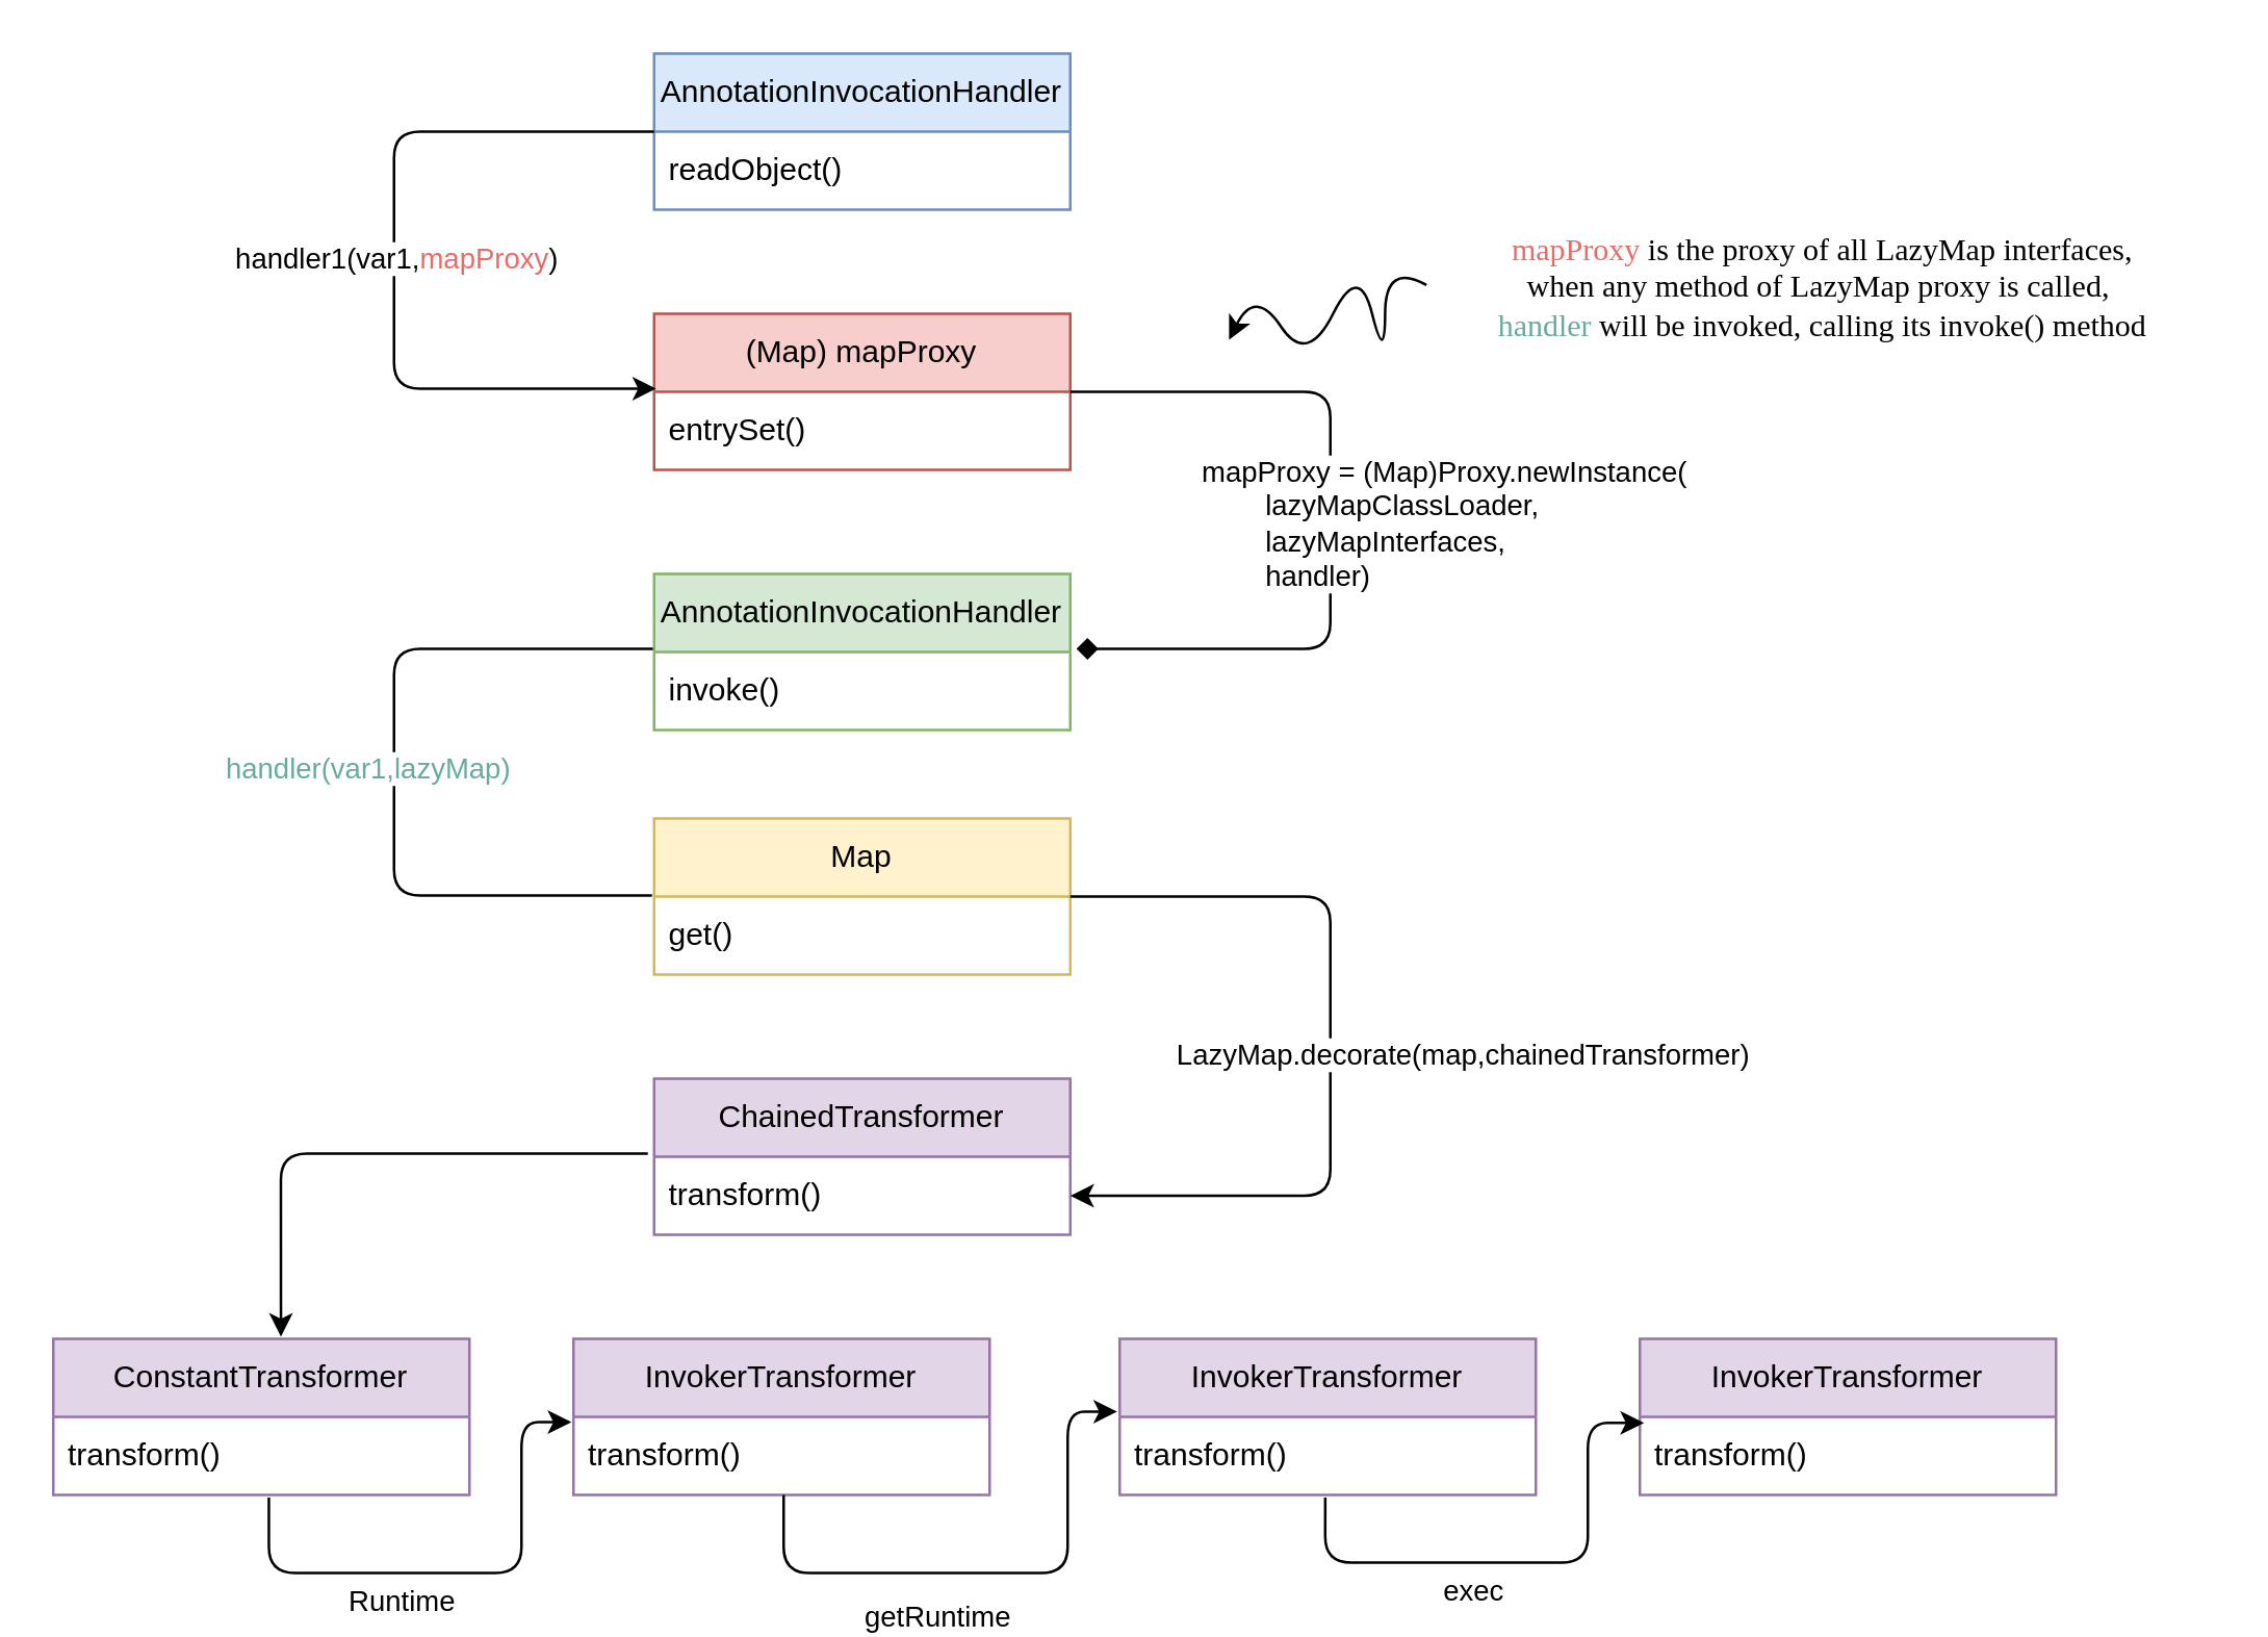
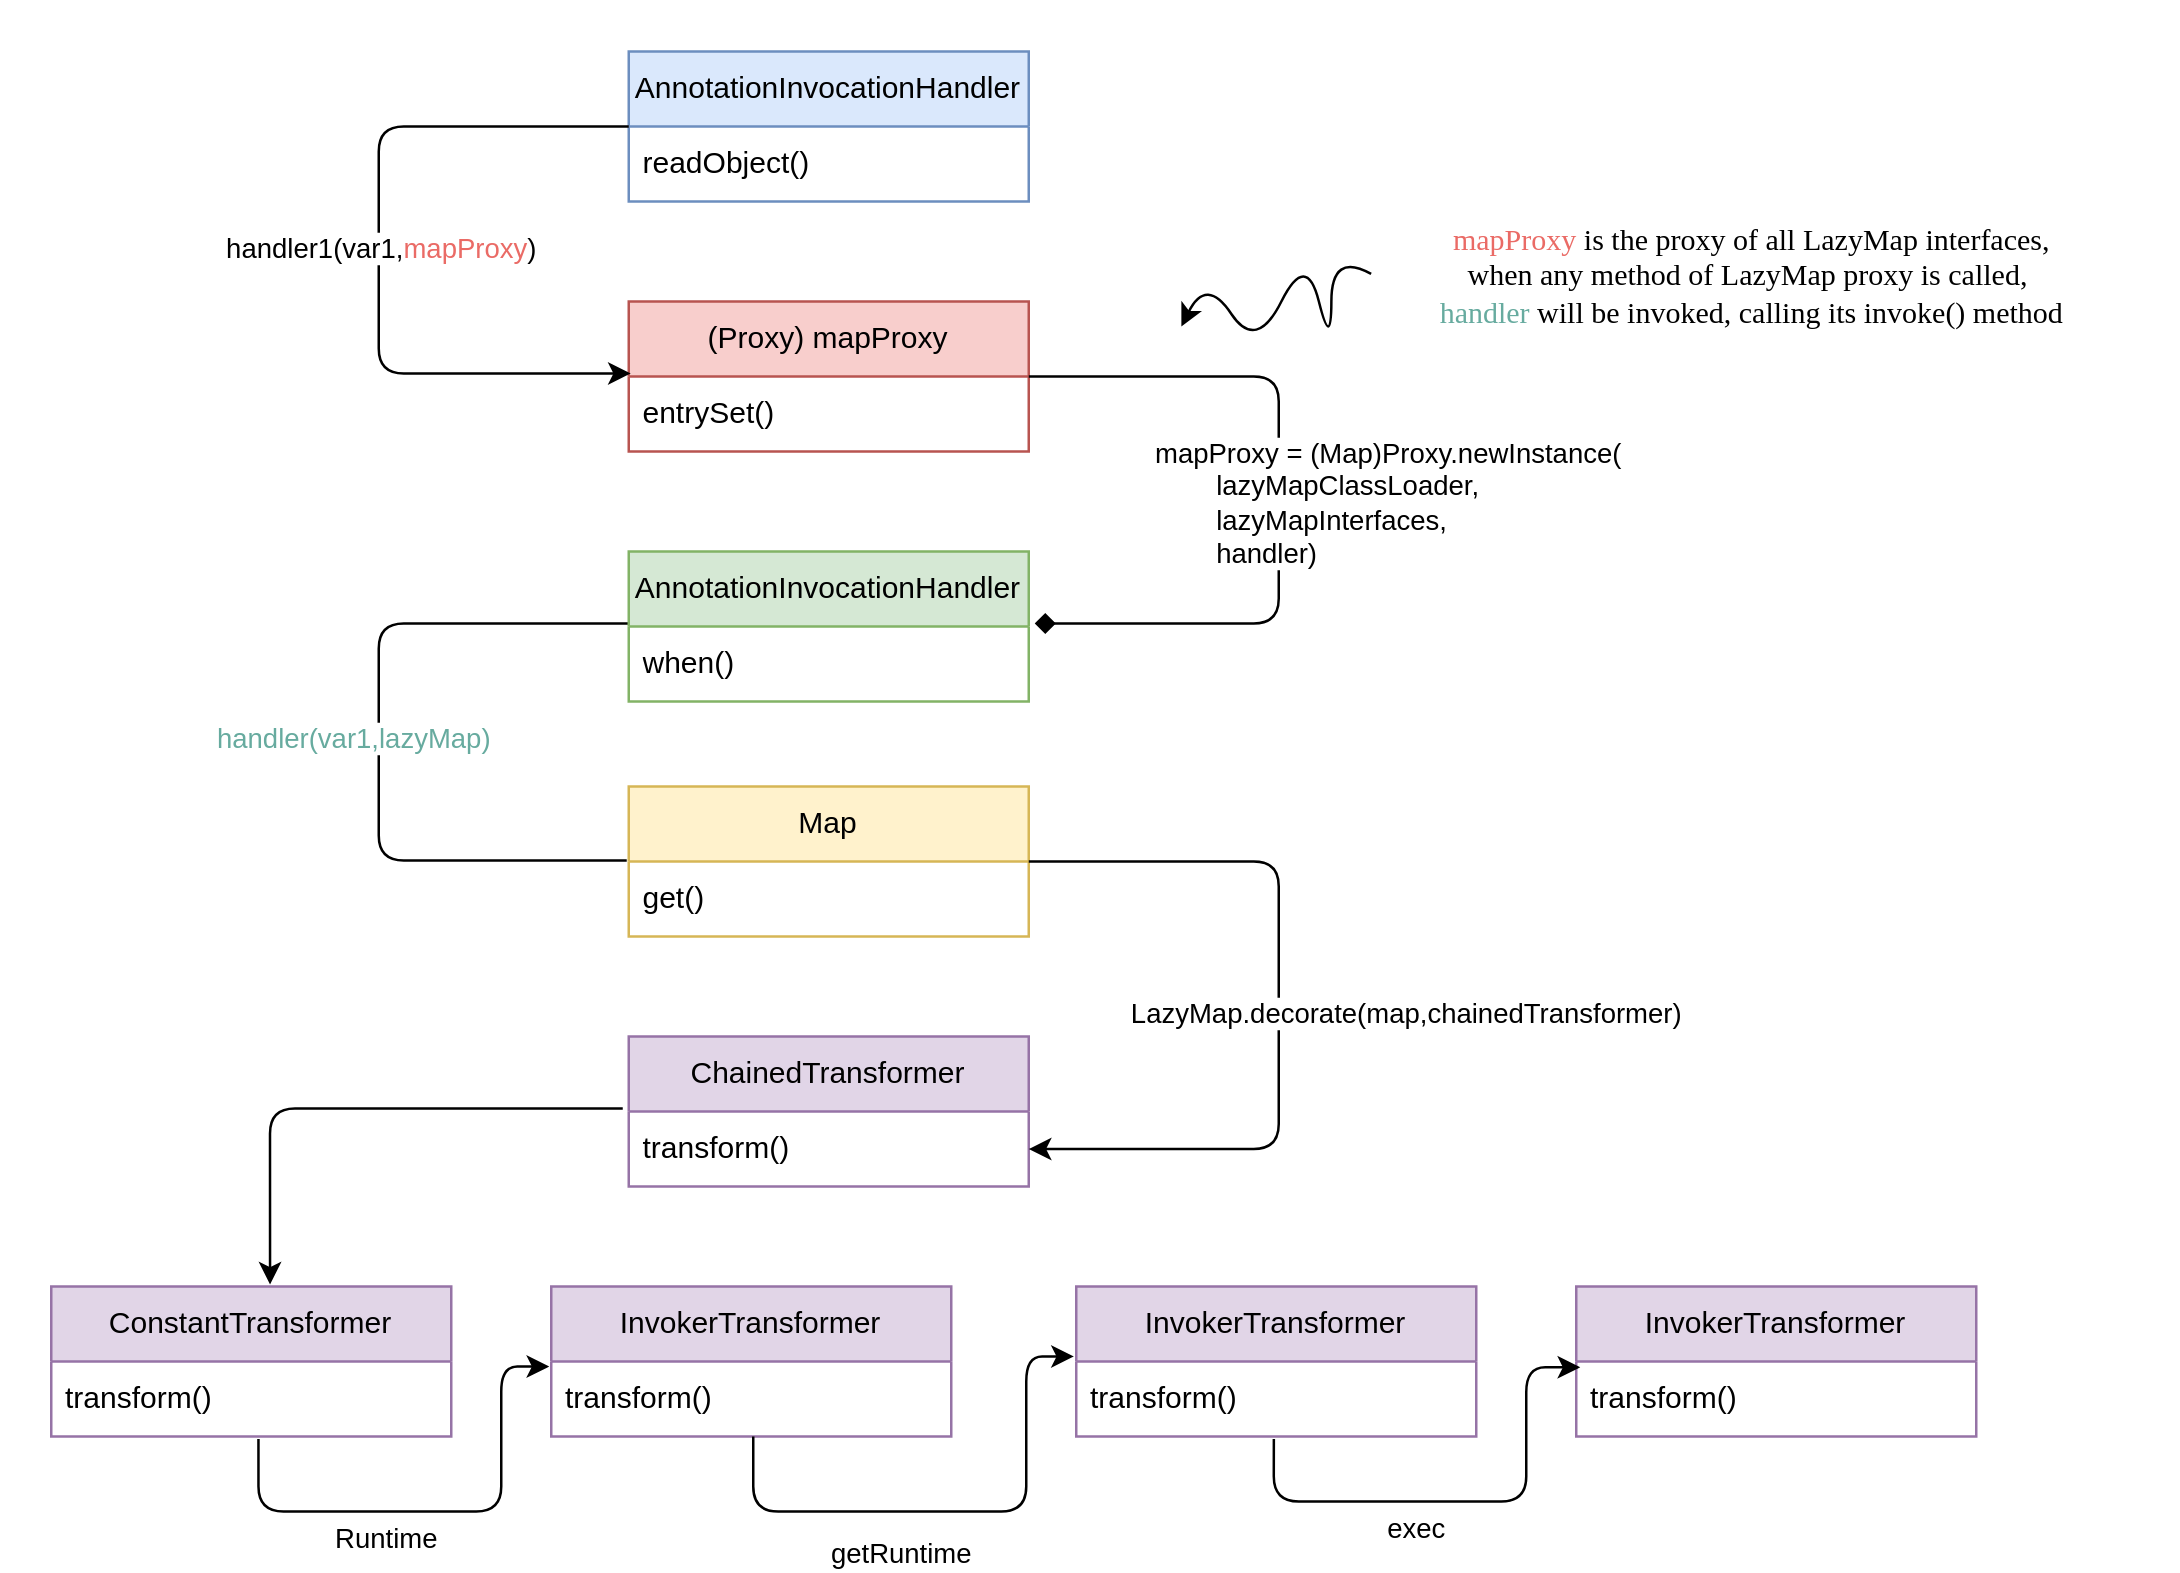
- <mxCell id="25" value="(Map) mapProxy" style="swimlane;fontStyle=0;childLayout=stackLayout;horizontal=1;startSize=30;horizontalStack=0;resizeParent=1;resizeParentMax=0;resizeLast=0;collapsible=1;marginBottom=0;whiteSpace=wrap;html=1;fillColor=#f8cecc;strokeColor=#b85450;" vertex="1" parent="1"><mxGeometry x="251" y="120" width="160" height="60" as="geometry" /></mxCell>
+ <mxCell id="25" value="(Proxy) mapProxy" style="swimlane;fontStyle=0;childLayout=stackLayout;horizontal=1;startSize=30;horizontalStack=0;resizeParent=1;resizeParentMax=0;resizeLast=0;collapsible=1;marginBottom=0;whiteSpace=wrap;html=1;fillColor=#f8cecc;strokeColor=#b85450;" vertex="1" parent="1"><mxGeometry x="251" y="120" width="160" height="60" as="geometry" /></mxCell>
- <mxCell id="20" value="invoke()" style="text;strokeColor=none;fillColor=none;align=left;verticalAlign=middle;spacingLeft=4;spacingRight=4;overflow=hidden;points=[[0,0.5],[1,0.5]];portConstraint=eastwest;rotatable=0;whiteSpace=wrap;html=1;" vertex="1" parent="19"><mxGeometry y="30" width="160" height="30" as="geometry" /></mxCell>
+ <mxCell id="20" value="when()" style="text;strokeColor=none;fillColor=none;align=left;verticalAlign=middle;spacingLeft=4;spacingRight=4;overflow=hidden;points=[[0,0.5],[1,0.5]];portConstraint=eastwest;rotatable=0;whiteSpace=wrap;html=1;" vertex="1" parent="19"><mxGeometry y="30" width="160" height="30" as="geometry" /></mxCell>
